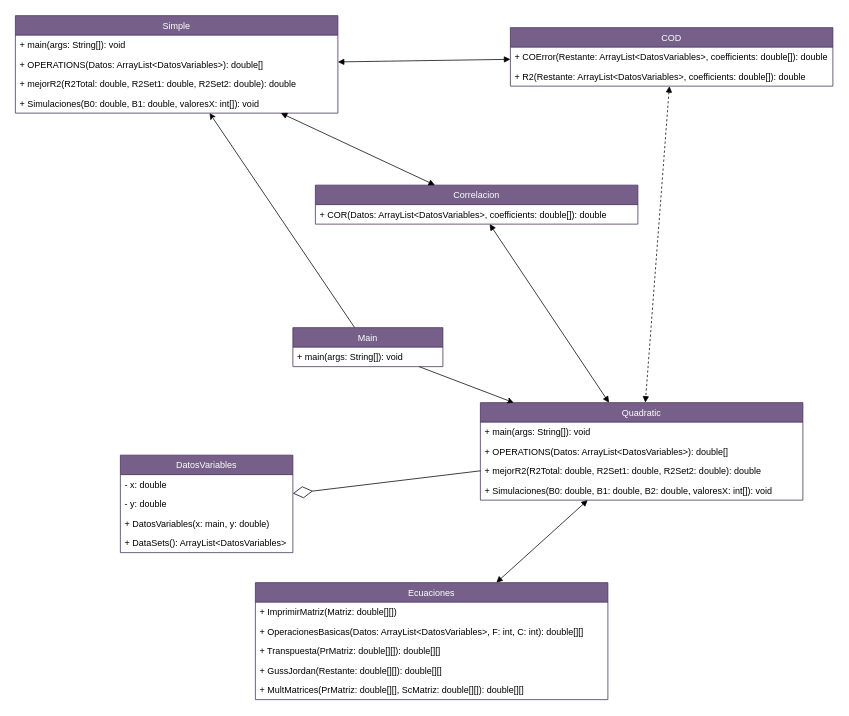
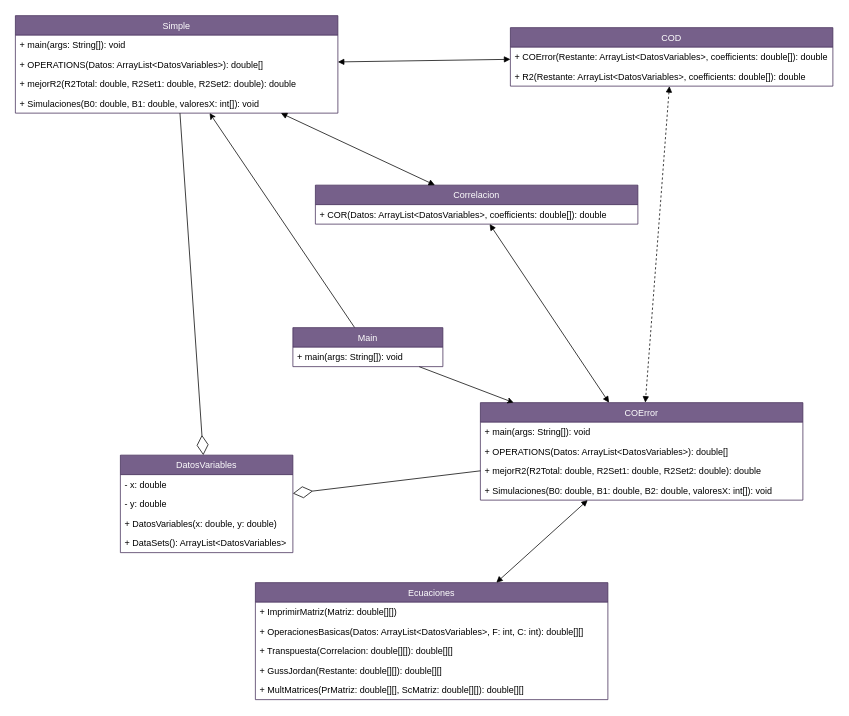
+ <mxCell id="32" value="" style="endArrow=diamondThin;endFill=0;endSize=24;html=1;" edge="1" parent="1" source="18" target="2"><mxGeometry width="160" relative="1" as="geometry"><mxPoint x="170" y="56" as="sourcePoint" /><mxPoint x="330" y="56" as="targetPoint" /></mxGeometry></mxCell>
- <mxCell id="23" value="Quadratic" style="swimlane;fontStyle=0;childLayout=stackLayout;horizontal=1;startSize=26;fillColor=#76608a;horizontalStack=0;resizeParent=1;resizeParentMax=0;resizeLast=0;collapsible=1;marginBottom=0;fontColor=#ffffff;strokeColor=#432D57;" vertex="1" parent="1"><mxGeometry x="640" y="536" width="430" height="130" as="geometry" /></mxCell>
+ <mxCell id="23" value="COError" style="swimlane;fontStyle=0;childLayout=stackLayout;horizontal=1;startSize=26;fillColor=#76608a;horizontalStack=0;resizeParent=1;resizeParentMax=0;resizeLast=0;collapsible=1;marginBottom=0;fontColor=#ffffff;strokeColor=#432D57;" vertex="1" parent="1"><mxGeometry x="640" y="536" width="430" height="130" as="geometry" /></mxCell>
- <mxCell id="5" value="+ DatosVariables(x: main, y: double) " style="text;strokeColor=none;fillColor=none;align=left;verticalAlign=top;spacingLeft=4;spacingRight=4;overflow=hidden;rotatable=0;points=[[0,0.5],[1,0.5]];portConstraint=eastwest;" vertex="1" parent="2"><mxGeometry y="78" width="230" height="26" as="geometry" /></mxCell>
+ <mxCell id="5" value="+ DatosVariables(x: double, y: double) " style="text;strokeColor=none;fillColor=none;align=left;verticalAlign=top;spacingLeft=4;spacingRight=4;overflow=hidden;rotatable=0;points=[[0,0.5],[1,0.5]];portConstraint=eastwest;" vertex="1" parent="2"><mxGeometry y="78" width="230" height="26" as="geometry" /></mxCell>
- <mxCell id="10" value="+ Transpuesta(PrMatriz: double[][]): double[][]" style="text;strokeColor=none;fillColor=none;align=left;verticalAlign=top;spacingLeft=4;spacingRight=4;overflow=hidden;rotatable=0;points=[[0,0.5],[1,0.5]];portConstraint=eastwest;" vertex="1" parent="7"><mxGeometry y="78" width="470" height="26" as="geometry" /></mxCell>
+ <mxCell id="10" value="+ Transpuesta(Correlacion: double[][]): double[][]" style="text;strokeColor=none;fillColor=none;align=left;verticalAlign=top;spacingLeft=4;spacingRight=4;overflow=hidden;rotatable=0;points=[[0,0.5],[1,0.5]];portConstraint=eastwest;" vertex="1" parent="7"><mxGeometry y="78" width="470" height="26" as="geometry" /></mxCell>
